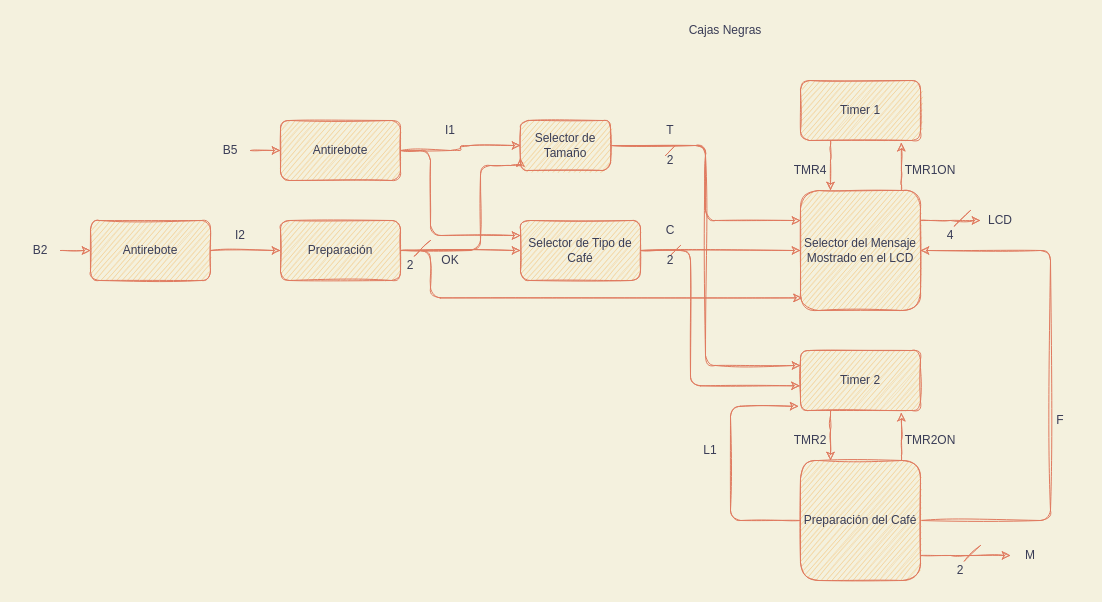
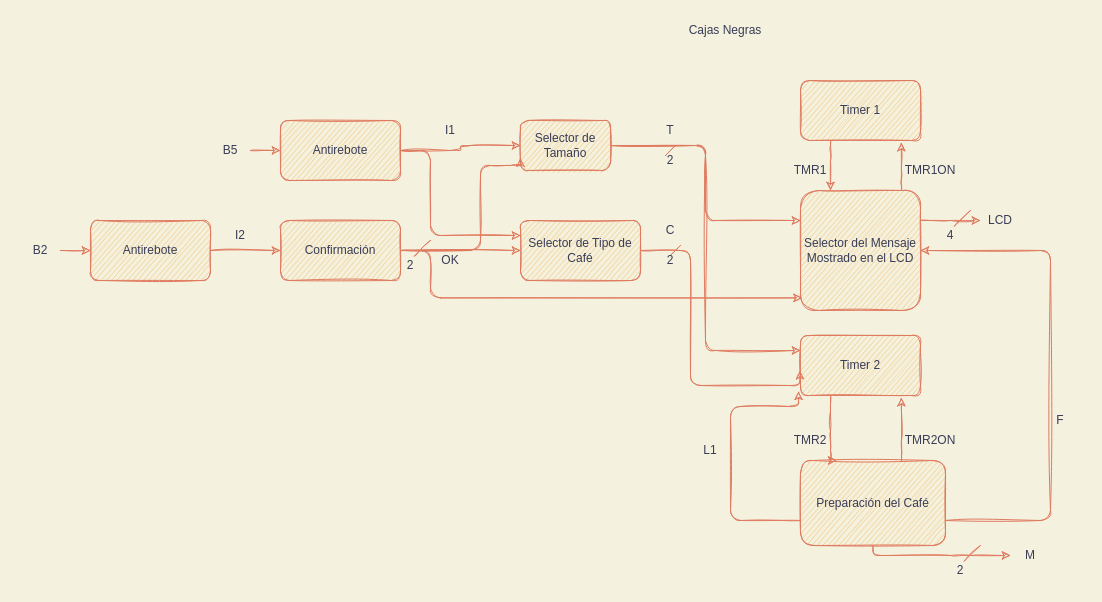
- <mxCell id="30" value="TMR4" style="text;html=1;strokeColor=none;fillColor=none;align=center;verticalAlign=middle;whiteSpace=wrap;fontColor=#393C56;rounded=1;sketch=1;" parent="1" vertex="1"><mxGeometry x="790" y="160" width="40" height="20" as="geometry" /></mxCell>
+ <mxCell id="30" value="TMR1" style="text;html=1;strokeColor=none;fillColor=none;align=center;verticalAlign=middle;whiteSpace=wrap;fontColor=#393C56;rounded=1;sketch=1;" parent="1" vertex="1"><mxGeometry x="790" y="160" width="40" height="20" as="geometry" /></mxCell>
- <mxCell id="10" value="Preparación" style="whiteSpace=wrap;html=1;fillColor=#F2CC8F;strokeColor=#E07A5F;fontColor=#393C56;rounded=1;sketch=1;" parent="1" vertex="1"><mxGeometry x="280" y="220" width="120" height="60" as="geometry" /></mxCell>
+ <mxCell id="10" value="Confirmación" style="whiteSpace=wrap;html=1;fillColor=#F2CC8F;strokeColor=#E07A5F;fontColor=#393C56;rounded=1;sketch=1;" parent="1" vertex="1"><mxGeometry x="280" y="220" width="120" height="60" as="geometry" /></mxCell>
- <mxCell id="14" style="edgeStyle=orthogonalEdgeStyle;orthogonalLoop=1;jettySize=auto;html=1;entryX=0;entryY=0.5;entryDx=0;entryDy=0;strokeColor=#E07A5F;fontColor=#393C56;labelBackgroundColor=#F4F1DE;sketch=1;" parent="1" source="16" target="19" edge="1"><mxGeometry relative="1" as="geometry" /></mxCell>
- <mxCell id="37" value="Timer 2" style="whiteSpace=wrap;html=1;fillColor=#F2CC8F;strokeColor=#E07A5F;fontColor=#393C56;rounded=1;sketch=1;" parent="1" vertex="1"><mxGeometry x="800" y="350" width="120" height="60" as="geometry" /></mxCell>
+ <mxCell id="37" value="Timer 2" style="whiteSpace=wrap;html=1;fillColor=#F2CC8F;strokeColor=#E07A5F;fontColor=#393C56;rounded=1;sketch=1;" parent="1" vertex="1"><mxGeometry x="800" y="335" width="120" height="60" as="geometry" /></mxCell>
- <mxCell id="36" value="Preparación del Café" style="whiteSpace=wrap;html=1;fillColor=#F2CC8F;strokeColor=#E07A5F;fontColor=#393C56;rounded=1;sketch=1;" parent="1" vertex="1"><mxGeometry x="800" y="460" width="120" height="120" as="geometry" /></mxCell>
+ <mxCell id="36" value="Preparación del Café" style="whiteSpace=wrap;html=1;fillColor=#F2CC8F;strokeColor=#E07A5F;fontColor=#393C56;rounded=1;sketch=1;" parent="1" vertex="1"><mxGeometry x="800" y="460" width="145" height="85" as="geometry" /></mxCell>
